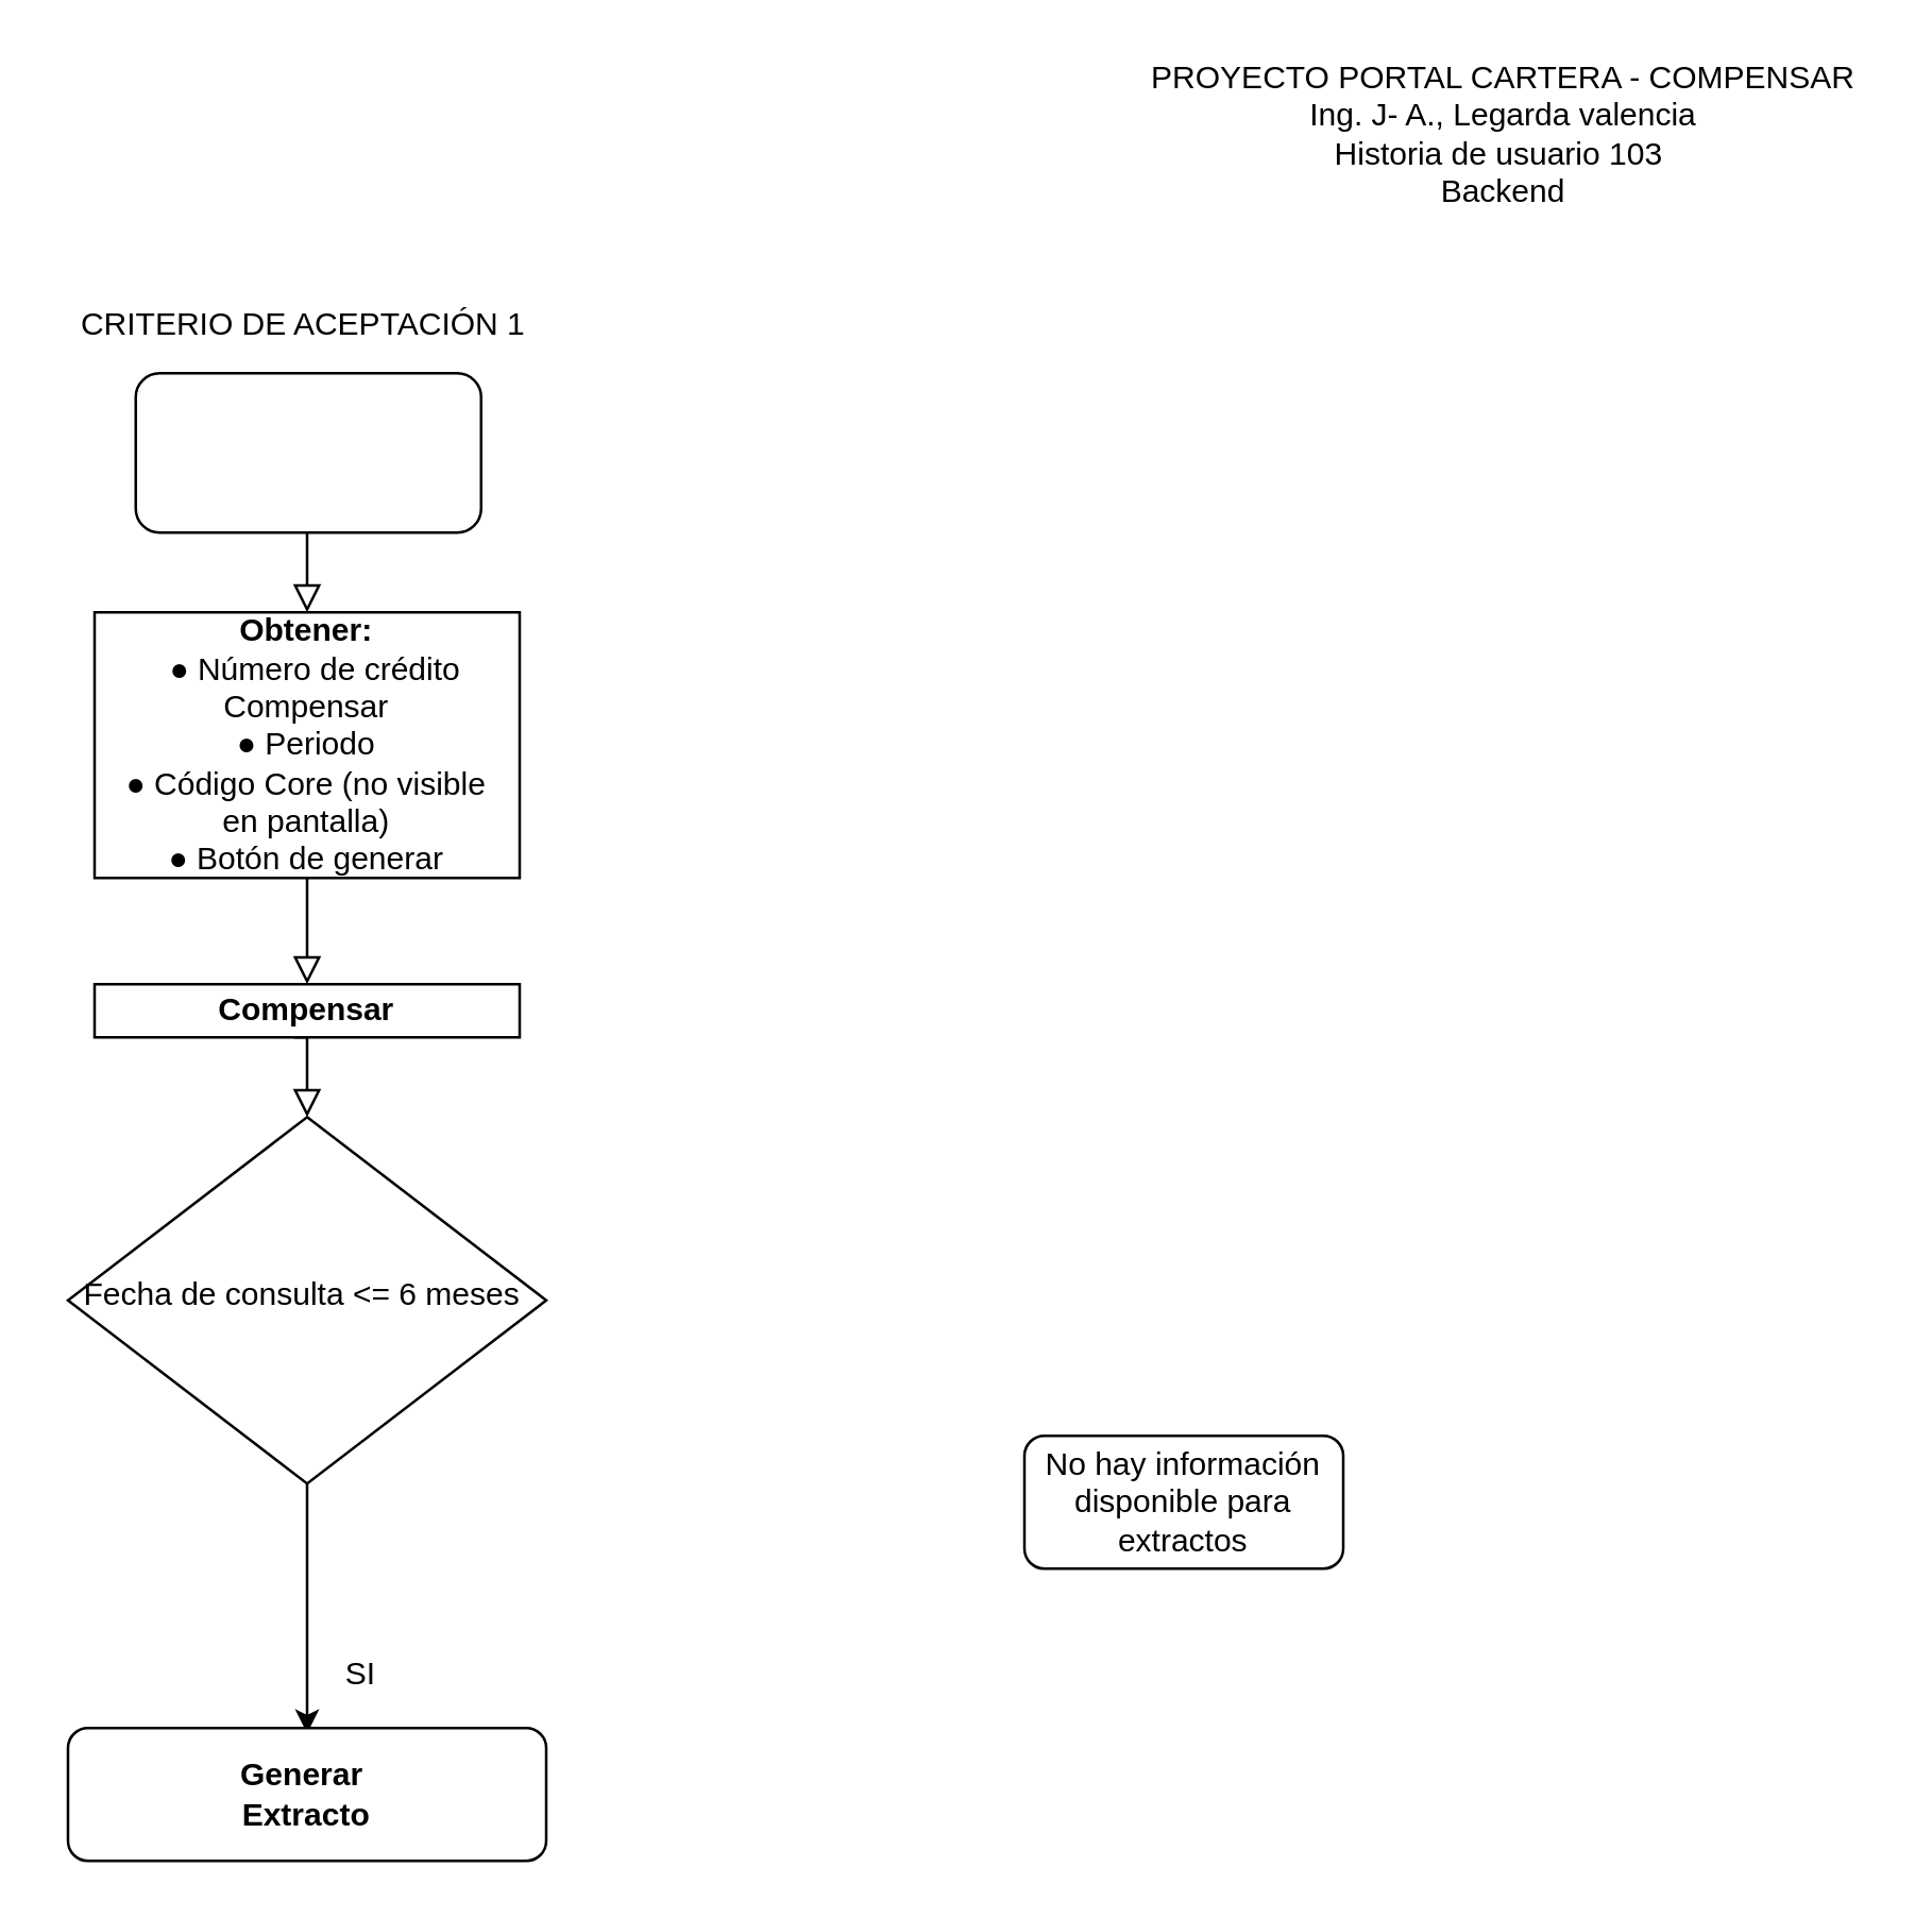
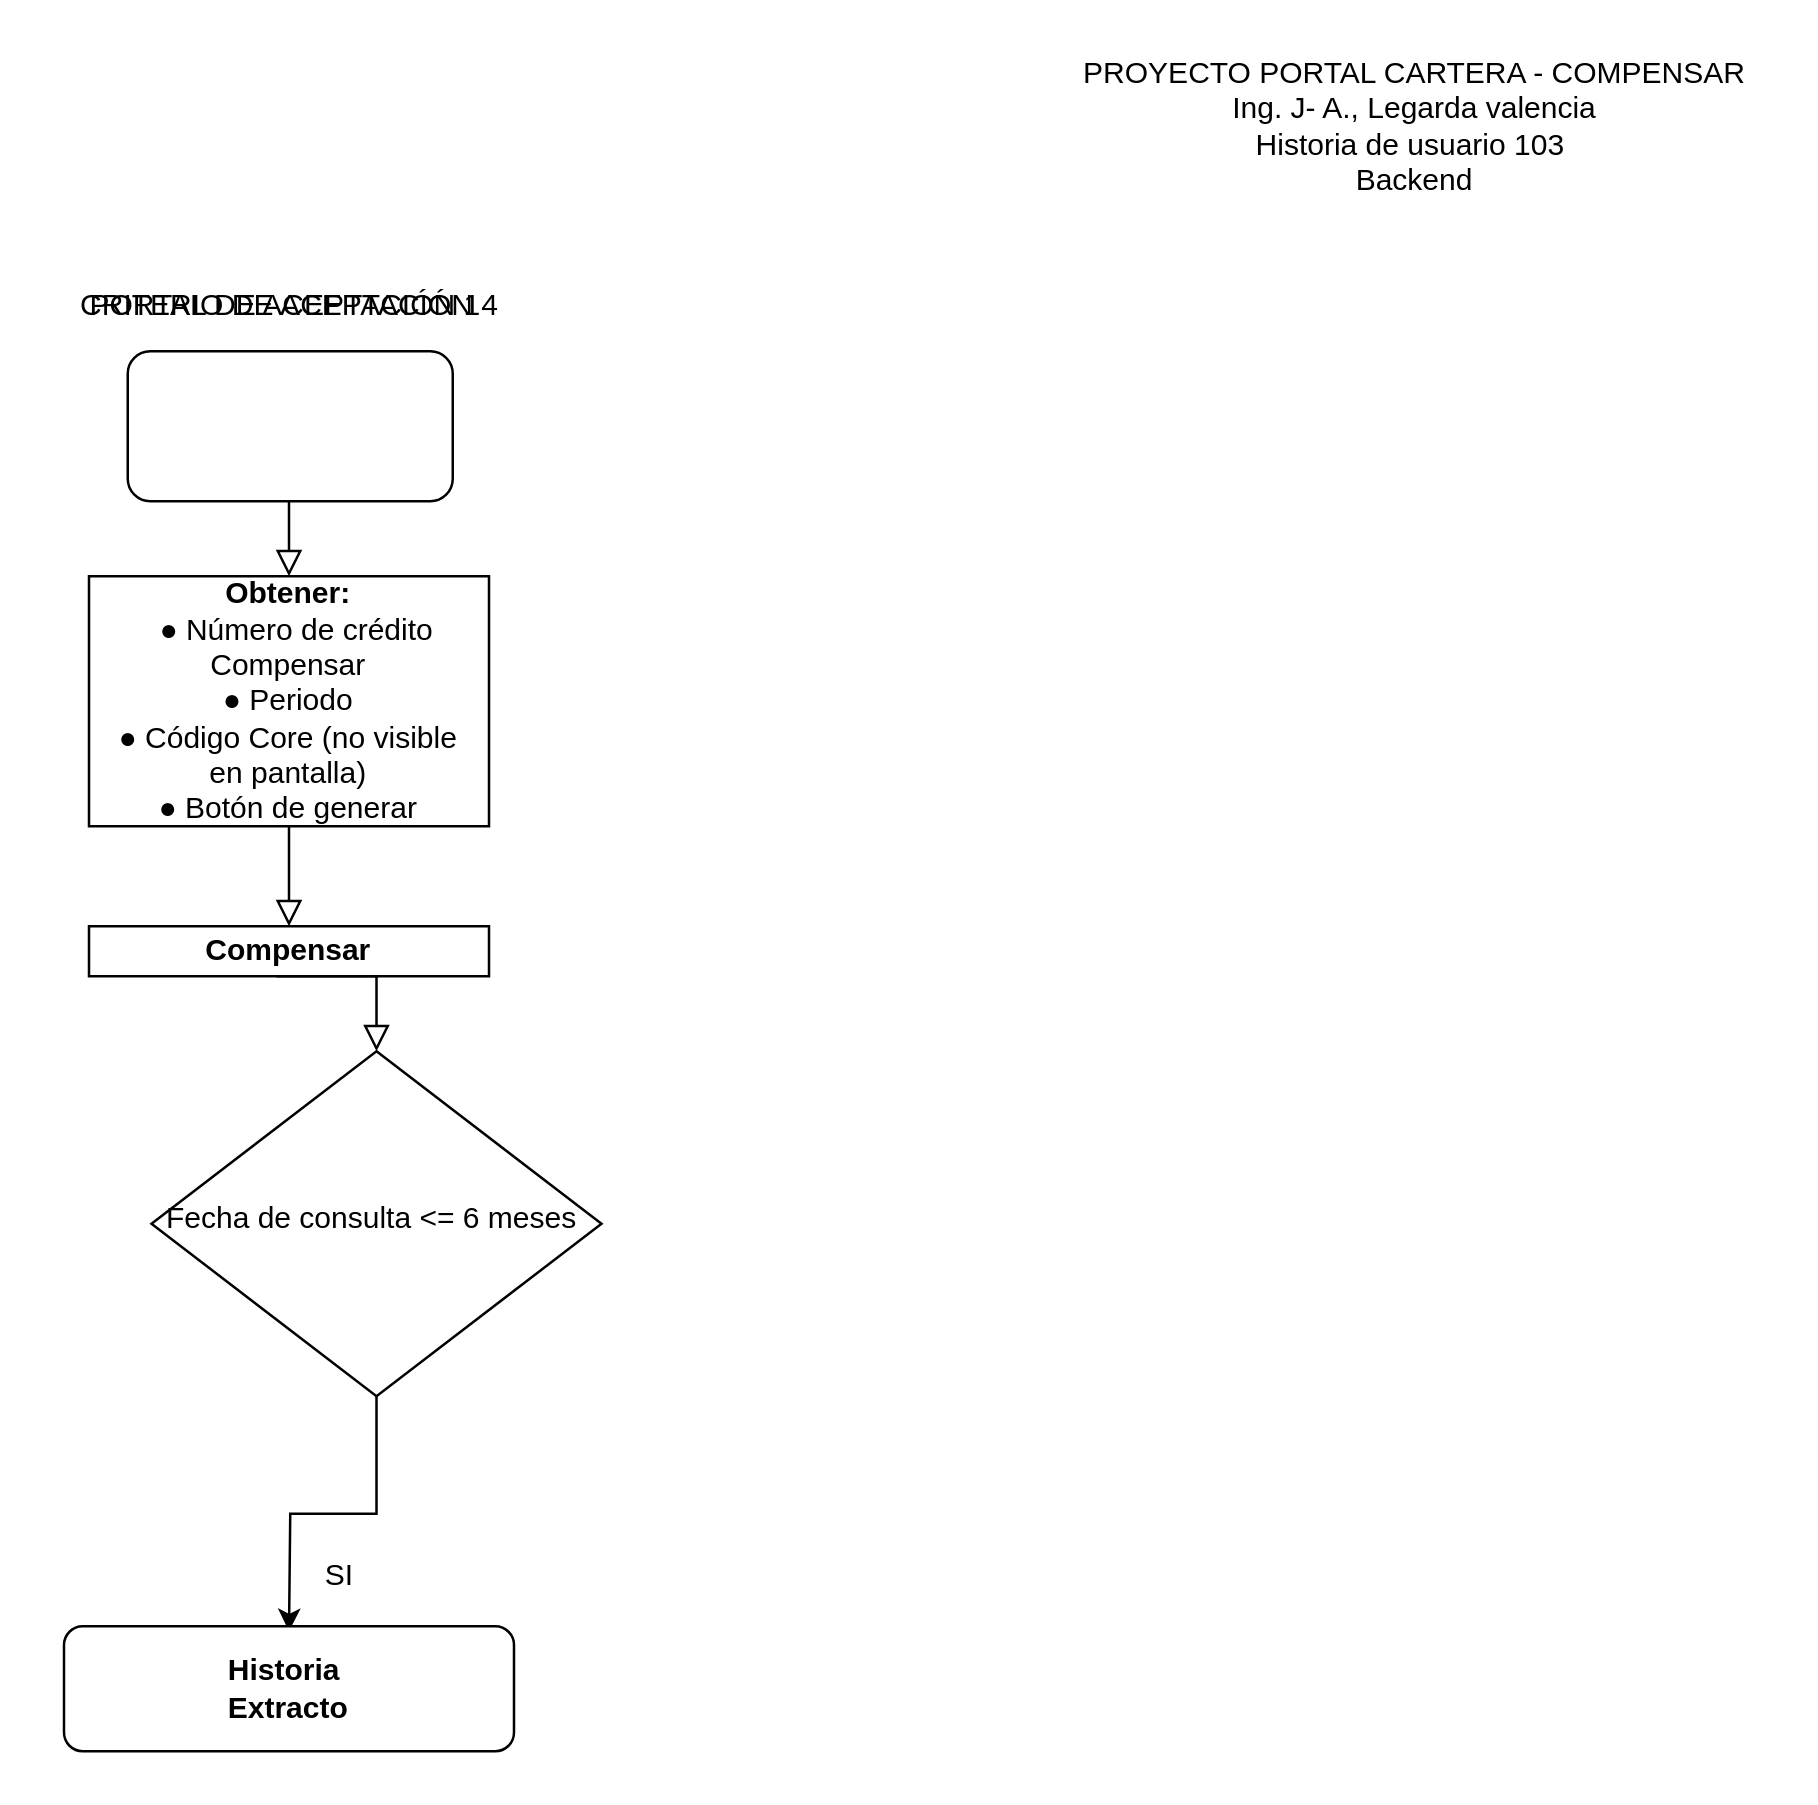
+ <mxCell id="13" value="CRITERIO DE ACEPTACIÓN 4" style="text;html=1;align=center;verticalAlign=middle;resizable=0;points=[];autosize=1;strokeColor=none;" parent="1" vertex="1"><mxGeometry x="25" y="112" width="180" height="20" as="geometry" /></mxCell>
- <mxCell id="5" value="CRITERIO DE ACEPTACIÓN 1&amp;nbsp;" style="text;html=1;align=center;verticalAlign=middle;resizable=0;points=[];autosize=1;strokeColor=none;" parent="1" vertex="1"><mxGeometry x="20" y="112" width="190" height="20" as="geometry" /></mxCell>
+ <mxCell id="5" value="PORTAL DE ACEPTACIÓN 1&amp;nbsp;" style="text;html=1;align=center;verticalAlign=middle;resizable=0;points=[];autosize=1;strokeColor=none;" parent="1" vertex="1"><mxGeometry x="20" y="112" width="190" height="20" as="geometry" /></mxCell>
- <mxCell id="3" value="Fecha de consulta &amp;lt;= 6 meses&amp;nbsp;&lt;br&gt;" style="rhombus;whiteSpace=wrap;html=1;shadow=0;fontFamily=Helvetica;fontSize=12;align=center;strokeWidth=1;spacing=6;spacingTop=-4;" parent="1" vertex="1"><mxGeometry x="25" y="420" width="180" height="138" as="geometry" /></mxCell>
+ <mxCell id="3" value="Fecha de consulta &amp;lt;= 6 meses&amp;nbsp;&lt;br&gt;" style="rhombus;whiteSpace=wrap;html=1;shadow=0;fontFamily=Helvetica;fontSize=12;align=center;strokeWidth=1;spacing=6;spacingTop=-4;" parent="1" vertex="1"><mxGeometry x="60" y="420" width="180" height="138" as="geometry" /></mxCell>
- <mxCell id="7" value="No hay información disponible para extractos" style="rounded=1;whiteSpace=wrap;html=1;fontSize=12;glass=0;strokeWidth=1;shadow=0;" parent="1" vertex="1"><mxGeometry x="385" y="540" width="120" height="50" as="geometry" /></mxCell>
- <mxCell id="14" value="&lt;b&gt;Generar&amp;nbsp;&lt;/b&gt;&lt;br&gt;&lt;b&gt;Extracto&lt;/b&gt;" style="rounded=1;whiteSpace=wrap;html=1;fontSize=12;glass=0;strokeWidth=1;shadow=0;" vertex="1" parent="1"><mxGeometry x="25" y="650" width="180" height="50" as="geometry" /></mxCell>
+ <mxCell id="14" value="&lt;b&gt;Historia&amp;nbsp;&lt;/b&gt;&lt;br&gt;&lt;b&gt;Extracto&lt;/b&gt;" style="rounded=1;whiteSpace=wrap;html=1;fontSize=12;glass=0;strokeWidth=1;shadow=0;" vertex="1" parent="1"><mxGeometry x="25" y="650" width="180" height="50" as="geometry" /></mxCell>
